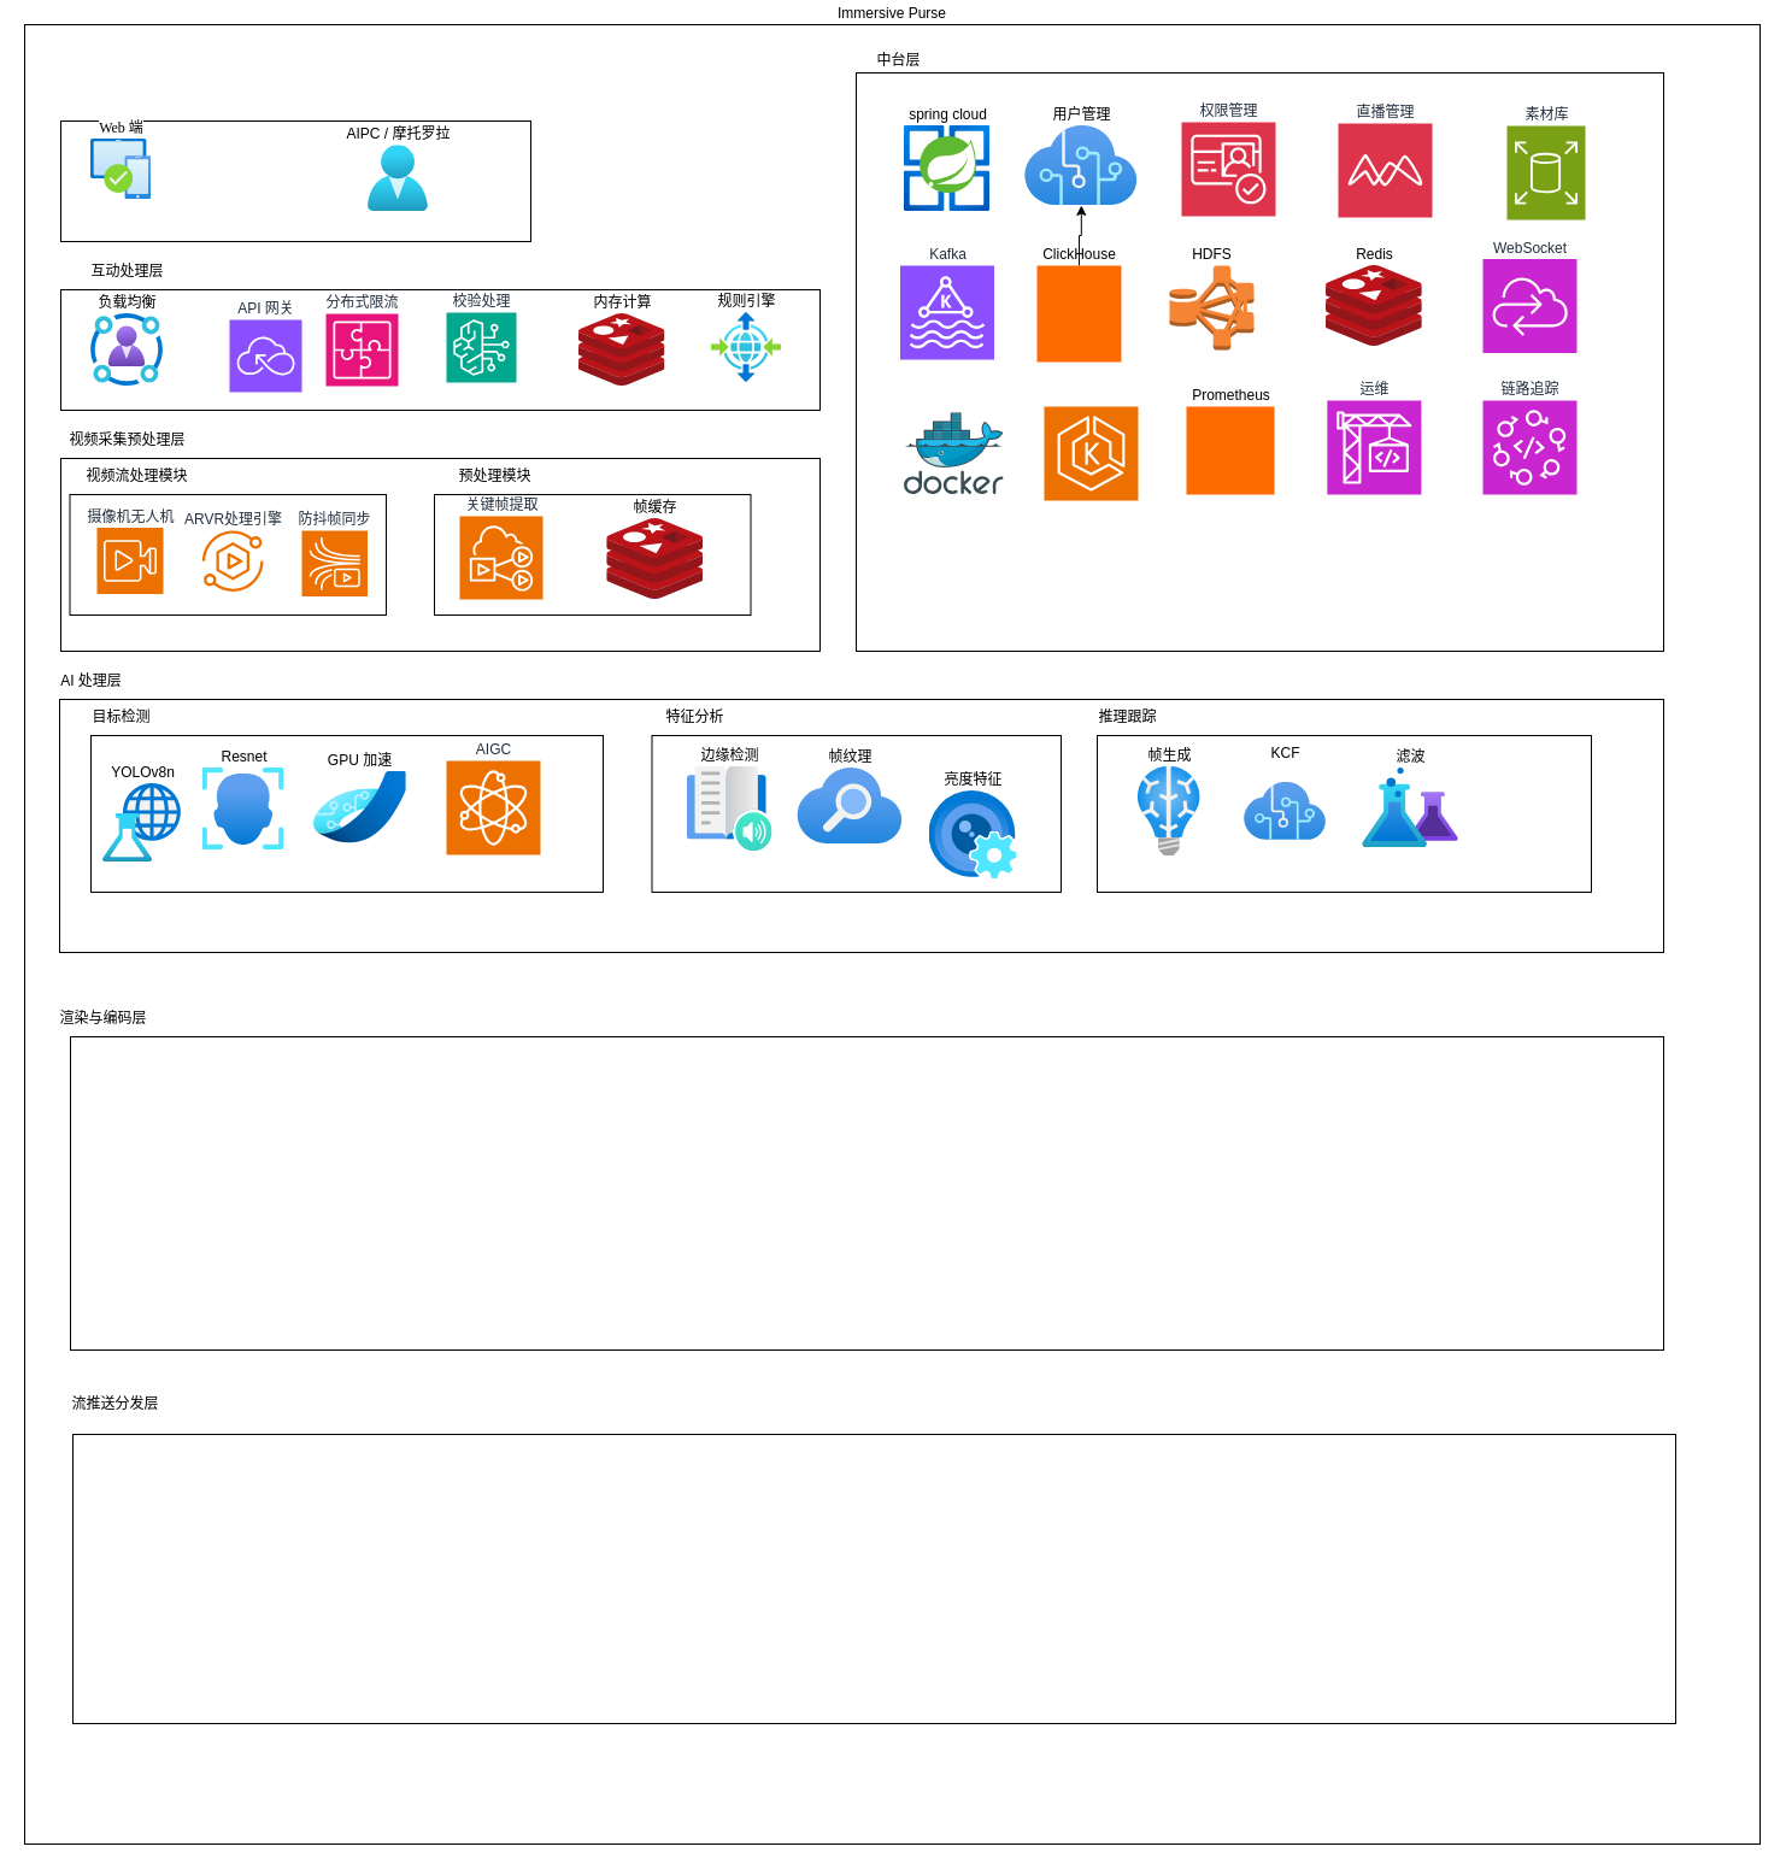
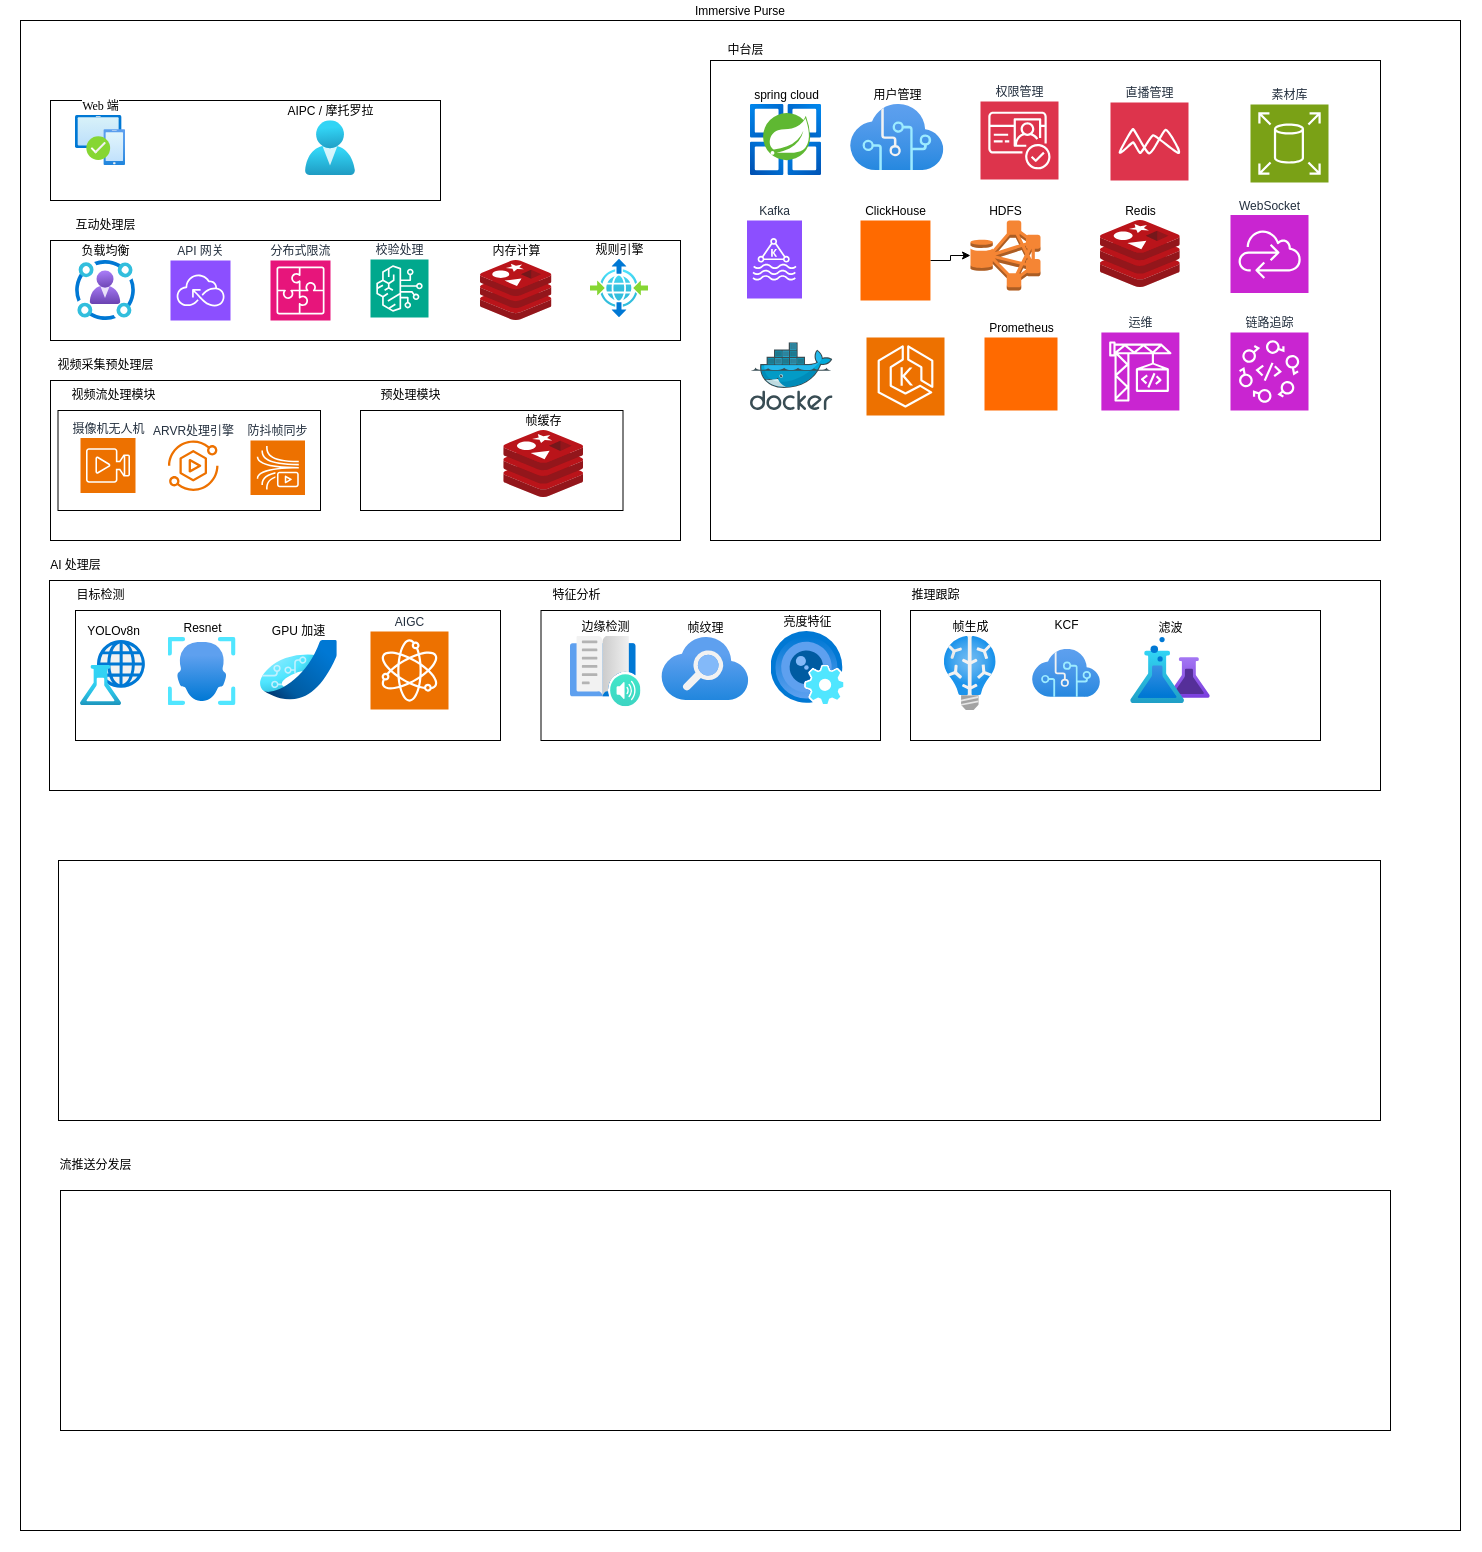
- <mxCell id="43" value="素材库" style="sketch=0;points=[[0,0,0],[0.25,0,0],[0.5,0,0],[0.75,0,0],[1,0,0],[0,1,0],[0.25,1,0],[0.5,1,0],[0.75,1,0],[1,1,0],[0,0.25,0],[0,0.5,0],[0,0.75,0],[1,0.25,0],[1,0.5,0],[1,0.75,0]];outlineConnect=0;fontColor=#232F3E;fillColor=#7AA116;strokeColor=#ffffff;dashed=0;verticalLabelPosition=top;verticalAlign=bottom;align=center;html=1;fontSize=12;fontStyle=0;aspect=fixed;shape=mxgraph.aws4.resourceIcon;resIcon=mxgraph.aws4.elastic_block_store;labelPosition=center;" vertex="1" parent="1"><mxGeometry x="1250" y="104" width="65" height="78" as="geometry" /></mxCell>
+ <mxCell id="43" value="素材库" style="sketch=0;points=[[0,0,0],[0.25,0,0],[0.5,0,0],[0.75,0,0],[1,0,0],[0,1,0],[0.25,1,0],[0.5,1,0],[0.75,1,0],[1,1,0],[0,0.25,0],[0,0.5,0],[0,0.75,0],[1,0.25,0],[1,0.5,0],[1,0.75,0]];outlineConnect=0;fontColor=#232F3E;fillColor=#7AA116;strokeColor=#ffffff;dashed=0;verticalLabelPosition=top;verticalAlign=bottom;align=center;html=1;fontSize=12;fontStyle=0;aspect=fixed;shape=mxgraph.aws4.resourceIcon;resIcon=mxgraph.aws4.elastic_block_store;labelPosition=center;" vertex="1" parent="1"><mxGeometry x="1250" y="104" width="78" height="78" as="geometry" /></mxCell>
- <mxCell id="47" value="" style="edgeStyle=orthogonalEdgeStyle;rounded=0;orthogonalLoop=1;jettySize=auto;html=1;" edge="1" parent="1" source="48" target="42"><mxGeometry relative="1" as="geometry" /></mxCell>
+ <mxCell id="47" value="" style="edgeStyle=orthogonalEdgeStyle;rounded=0;orthogonalLoop=1;jettySize=auto;html=1;" edge="1" parent="1" source="48" target="49"><mxGeometry relative="1" as="geometry" /></mxCell>
- <mxCell id="46" value="Kafka" style="sketch=0;points=[[0,0,0],[0.25,0,0],[0.5,0,0],[0.75,0,0],[1,0,0],[0,1,0],[0.25,1,0],[0.5,1,0],[0.75,1,0],[1,1,0],[0,0.25,0],[0,0.5,0],[0,0.75,0],[1,0.25,0],[1,0.5,0],[1,0.75,0]];outlineConnect=0;fontColor=#232F3E;fillColor=#8C4FFF;strokeColor=#ffffff;dashed=0;verticalLabelPosition=top;verticalAlign=bottom;align=center;html=1;fontSize=12;fontStyle=0;aspect=fixed;shape=mxgraph.aws4.resourceIcon;resIcon=mxgraph.aws4.managed_streaming_for_kafka;labelPosition=center;" vertex="1" parent="1"><mxGeometry x="746.5" y="220" width="78" height="78" as="geometry" /></mxCell>
+ <mxCell id="46" value="Kafka" style="sketch=0;points=[[0,0,0],[0.25,0,0],[0.5,0,0],[0.75,0,0],[1,0,0],[0,1,0],[0.25,1,0],[0.5,1,0],[0.75,1,0],[1,1,0],[0,0.25,0],[0,0.5,0],[0,0.75,0],[1,0.25,0],[1,0.5,0],[1,0.75,0]];outlineConnect=0;fontColor=#232F3E;fillColor=#8C4FFF;strokeColor=#ffffff;dashed=0;verticalLabelPosition=top;verticalAlign=bottom;align=center;html=1;fontSize=12;fontStyle=0;aspect=fixed;shape=mxgraph.aws4.resourceIcon;resIcon=mxgraph.aws4.managed_streaming_for_kafka;labelPosition=center;" vertex="1" parent="1"><mxGeometry x="746.5" y="220" width="55" height="78" as="geometry" /></mxCell>
- <mxCell id="10" value="API 网关" style="sketch=0;points=[[0,0,0],[0.25,0,0],[0.5,0,0],[0.75,0,0],[1,0,0],[0,1,0],[0.25,1,0],[0.5,1,0],[0.75,1,0],[1,1,0],[0,0.25,0],[0,0.5,0],[0,0.75,0],[1,0.25,0],[1,0.5,0],[1,0.75,0]];outlineConnect=0;fontColor=#232F3E;fillColor=#8C4FFF;strokeColor=#ffffff;dashed=0;verticalLabelPosition=top;verticalAlign=bottom;align=center;html=1;fontSize=12;fontStyle=0;aspect=fixed;shape=mxgraph.aws4.resourceIcon;resIcon=mxgraph.aws4.serverless;labelPosition=center;" vertex="1" parent="1"><mxGeometry x="190" y="265" width="60" height="60" as="geometry" /></mxCell>
+ <mxCell id="10" value="API 网关" style="sketch=0;points=[[0,0,0],[0.25,0,0],[0.5,0,0],[0.75,0,0],[1,0,0],[0,1,0],[0.25,1,0],[0.5,1,0],[0.75,1,0],[1,1,0],[0,0.25,0],[0,0.5,0],[0,0.75,0],[1,0.25,0],[1,0.5,0],[1,0.75,0]];outlineConnect=0;fontColor=#232F3E;fillColor=#8C4FFF;strokeColor=#ffffff;dashed=0;verticalLabelPosition=top;verticalAlign=bottom;align=center;html=1;fontSize=12;fontStyle=0;aspect=fixed;shape=mxgraph.aws4.resourceIcon;resIcon=mxgraph.aws4.serverless;labelPosition=center;" vertex="1" parent="1"><mxGeometry x="170" y="260" width="60" height="60" as="geometry" /></mxCell>
- <mxCell id="26" value="关键帧提取" style="sketch=0;points=[[0,0,0],[0.25,0,0],[0.5,0,0],[0.75,0,0],[1,0,0],[0,1,0],[0.25,1,0],[0.5,1,0],[0.75,1,0],[1,1,0],[0,0.25,0],[0,0.5,0],[0,0.75,0],[1,0.25,0],[1,0.5,0],[1,0.75,0]];outlineConnect=0;fontColor=#232F3E;fillColor=#ED7100;strokeColor=#ffffff;dashed=0;verticalLabelPosition=top;verticalAlign=bottom;align=center;html=1;fontSize=12;fontStyle=0;aspect=fixed;shape=mxgraph.aws4.resourceIcon;resIcon=mxgraph.aws4.elastic_transcoder;labelPosition=center;" vertex="1" parent="1"><mxGeometry x="381" y="428" width="69" height="69" as="geometry" /></mxCell>
- <mxCell id="30" value="YOLOv8n" style="image;aspect=fixed;html=1;points=[];align=center;fontSize=12;image=img/lib/azure2/ai_machine_learning/Machine_Learning_Studio_Classic_Web_Services.svg;labelPosition=center;verticalLabelPosition=top;verticalAlign=bottom;" vertex="1" parent="1"><mxGeometry x="85" y="650" width="65" height="65" as="geometry" /></mxCell>
+ <mxCell id="30" value="YOLOv8n" style="image;aspect=fixed;html=1;points=[];align=center;fontSize=12;image=img/lib/azure2/ai_machine_learning/Machine_Learning_Studio_Classic_Web_Services.svg;labelPosition=center;verticalLabelPosition=top;verticalAlign=bottom;" vertex="1" parent="1"><mxGeometry x="80" y="640" width="65" height="65" as="geometry" /></mxCell>
- <mxCell id="37" value="亮度特征" style="image;aspect=fixed;html=1;points=[];align=center;fontSize=12;image=img/lib/azure2/ai_machine_learning/Custom_Vision.svg;labelPosition=center;verticalLabelPosition=top;verticalAlign=bottom;" vertex="1" parent="1"><mxGeometry x="770.5" y="656" width="73" height="73" as="geometry" /></mxCell>
+ <mxCell id="37" value="亮度特征" style="image;aspect=fixed;html=1;points=[];align=center;fontSize=12;image=img/lib/azure2/ai_machine_learning/Custom_Vision.svg;labelPosition=center;verticalLabelPosition=top;verticalAlign=bottom;" vertex="1" parent="1"><mxGeometry x="770.5" y="631" width="73" height="73" as="geometry" /></mxCell>
- <mxCell id="64" value="渲染与编码层" style="text;html=1;align=center;verticalAlign=middle;resizable=0;points=[];autosize=1;strokeColor=none;fillColor=none;" vertex="1" parent="1"><mxGeometry x="35" y="830" width="100" height="30" as="geometry" /></mxCell>
